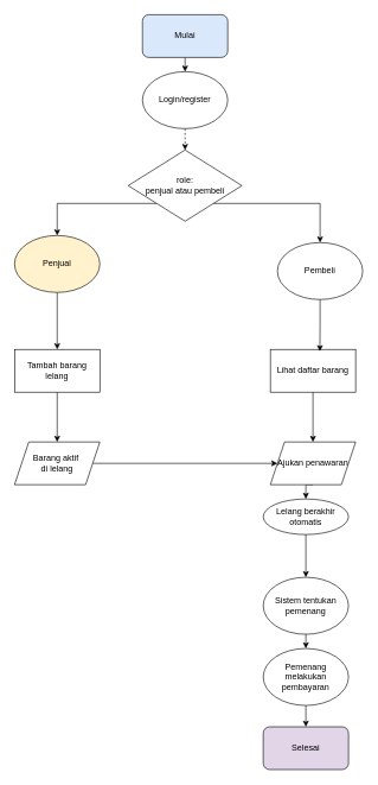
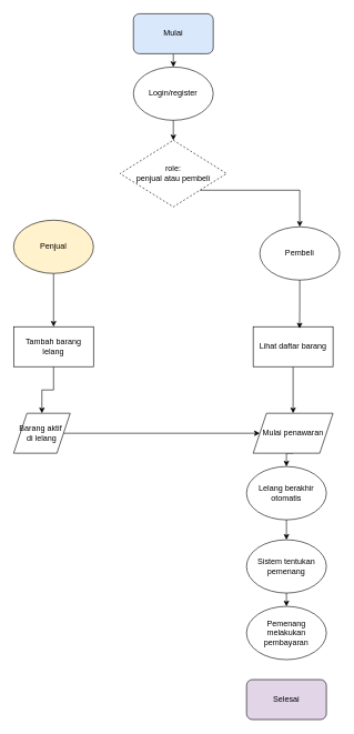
- <mxCell id="4" style="edgeStyle=orthogonalEdgeStyle;rounded=0;orthogonalLoop=1;jettySize=auto;html=1;exitX=0.5;exitY=1;exitDx=0;exitDy=0;entryX=0.5;entryY=0;entryDx=0;entryDy=0;dashed=1;" edge="1" parent="1" source="5" target="8"><mxGeometry relative="1" as="geometry" /></mxCell>
+ <mxCell id="4" style="edgeStyle=orthogonalEdgeStyle;rounded=0;orthogonalLoop=1;jettySize=auto;html=1;exitX=0.5;exitY=1;exitDx=0;exitDy=0;entryX=0.5;entryY=0;entryDx=0;entryDy=0;" edge="1" parent="1" source="5" target="8"><mxGeometry relative="1" as="geometry" /></mxCell>
- <mxCell id="8" value="role:&lt;div&gt;penjual atau pembeli&lt;/div&gt;" style="rhombus;whiteSpace=wrap;html=1;" vertex="1" parent="1"><mxGeometry x="180" y="210" width="160" height="100" as="geometry" /></mxCell>
+ <mxCell id="8" value="role:&lt;div&gt;penjual atau pembeli&lt;/div&gt;" style="rhombus;whiteSpace=wrap;html=1;dashed=1;" vertex="1" parent="1"><mxGeometry x="180" y="210" width="160" height="100" as="geometry" /></mxCell>
- <mxCell id="6" style="edgeStyle=orthogonalEdgeStyle;rounded=0;orthogonalLoop=1;jettySize=auto;html=1;exitX=0;exitY=1;exitDx=0;exitDy=0;entryX=0.5;entryY=0;entryDx=0;entryDy=0;" edge="1" parent="1" source="8" target="10"><mxGeometry relative="1" as="geometry" /></mxCell>
- <mxCell id="18" value="Barang aktif&amp;nbsp;&lt;div&gt;di lelang&lt;/div&gt;" style="shape=parallelogram;perimeter=parallelogramPerimeter;whiteSpace=wrap;html=1;fixedSize=1;" vertex="1" parent="1"><mxGeometry x="20" y="620" width="120" height="60" as="geometry" /></mxCell>
+ <mxCell id="18" value="Barang aktif&amp;nbsp;&lt;div&gt;di lelang&lt;/div&gt;" style="shape=parallelogram;perimeter=parallelogramPerimeter;whiteSpace=wrap;html=1;fixedSize=1;" vertex="1" parent="1"><mxGeometry x="20" y="620" width="85" height="60" as="geometry" /></mxCell>
- <mxCell id="20" value="Ajukan penawaran" style="shape=parallelogram;perimeter=parallelogramPerimeter;whiteSpace=wrap;html=1;fixedSize=1;" vertex="1" parent="1"><mxGeometry x="380" y="620" width="120" height="60" as="geometry" /></mxCell>
+ <mxCell id="20" value="Mulai penawaran" style="shape=parallelogram;perimeter=parallelogramPerimeter;whiteSpace=wrap;html=1;fixedSize=1;" vertex="1" parent="1"><mxGeometry x="380" y="620" width="120" height="60" as="geometry" /></mxCell>
- <mxCell id="22" value="Lelang berakhir otomatis" style="ellipse;whiteSpace=wrap;html=1;" vertex="1" parent="1"><mxGeometry x="370" y="700" width="120" height="50" as="geometry" /></mxCell>
+ <mxCell id="22" value="Lelang berakhir otomatis" style="ellipse;whiteSpace=wrap;html=1;" vertex="1" parent="1"><mxGeometry x="370" y="700" width="120" height="80" as="geometry" /></mxCell>
- <mxCell id="25" style="edgeStyle=orthogonalEdgeStyle;rounded=0;orthogonalLoop=1;jettySize=auto;html=1;exitX=0.5;exitY=1;exitDx=0;exitDy=0;entryX=0.5;entryY=0;entryDx=0;entryDy=0;" edge="1" parent="1" source="26" target="27"><mxGeometry relative="1" as="geometry" /></mxCell>
